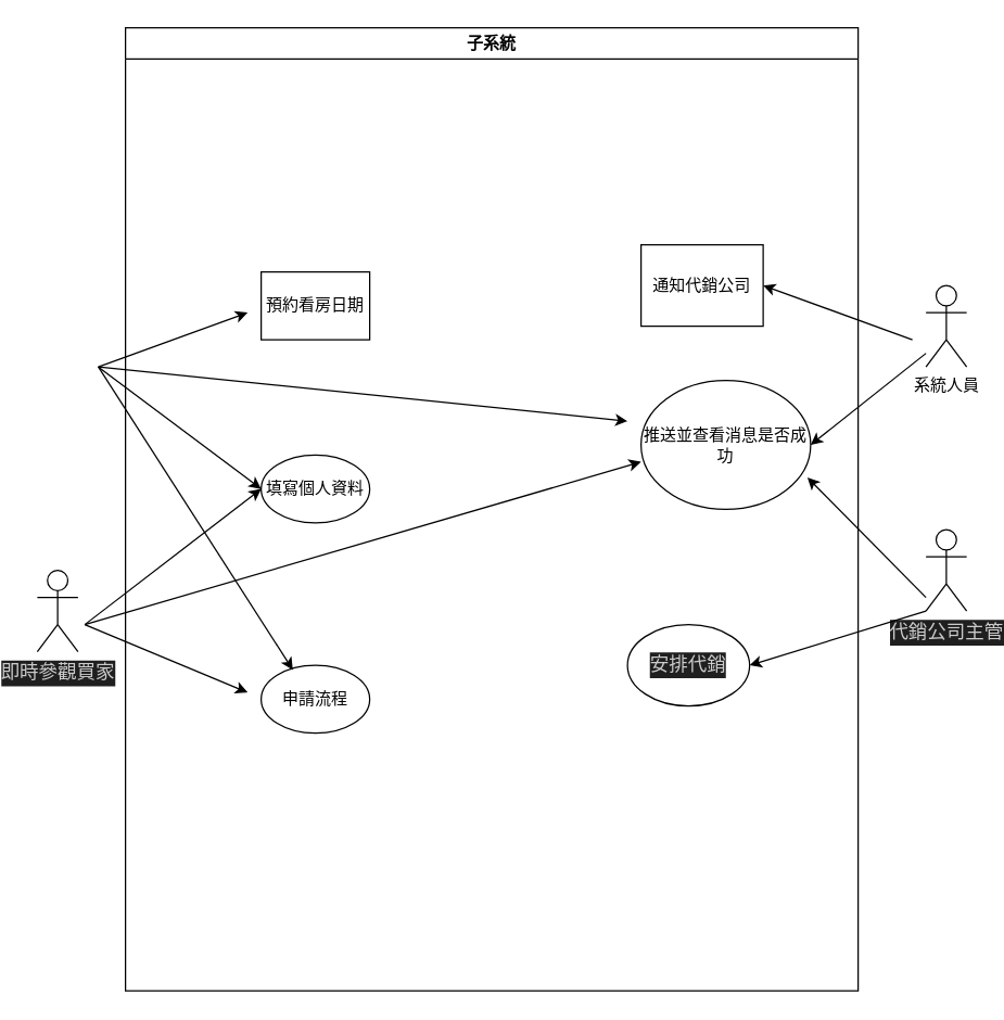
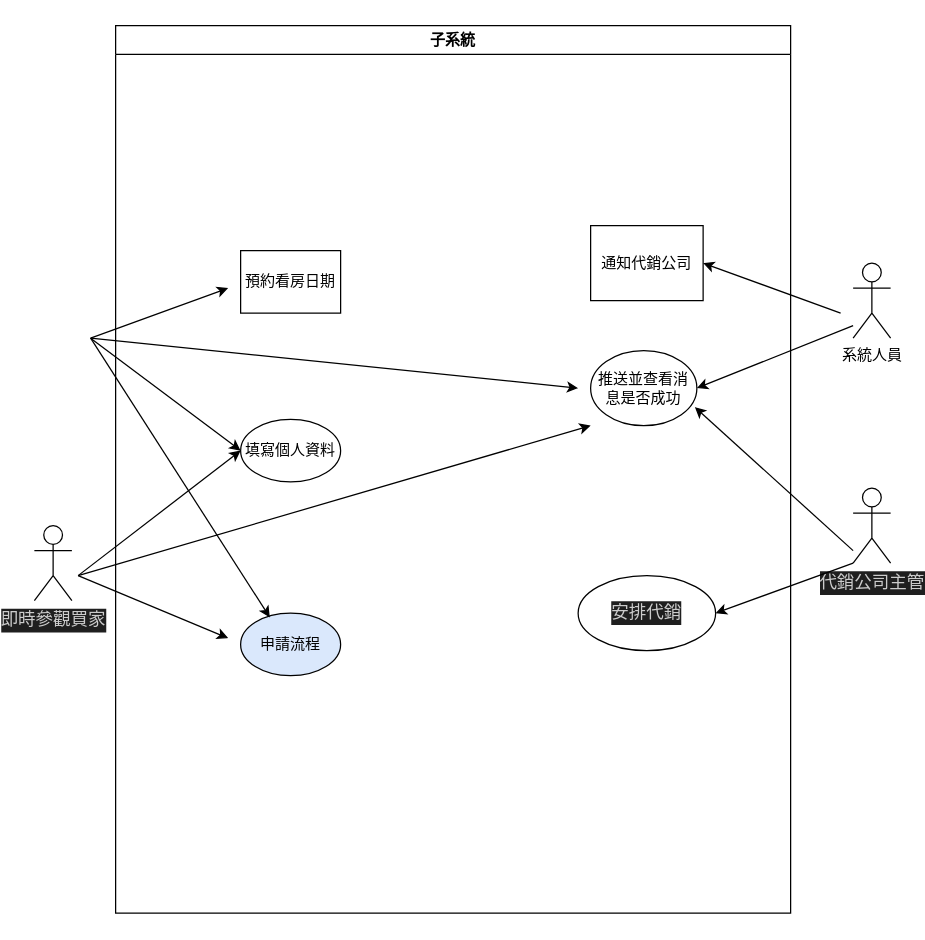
- <mxCell id="8" value="推送並查看消息是否成功" style="ellipse;whiteSpace=wrap;html=1;" parent="1" vertex="1"><mxGeometry x="465" y="280" width="125" height="95" as="geometry" /></mxCell>
+ <mxCell id="8" value="推送並查看消息是否成功" style="ellipse;whiteSpace=wrap;html=1;" parent="1" vertex="1"><mxGeometry x="465" y="280" width="85" height="60" as="geometry" /></mxCell>
- <mxCell id="11" value="&lt;div style=&quot;color: rgb(204, 204, 204); background-color: rgb(31, 31, 31); font-family: Consolas, &amp;quot;Courier New&amp;quot;, monospace; font-size: 14px; line-height: 19px;&quot;&gt;安排代銷&lt;/div&gt;" style="ellipse;whiteSpace=wrap;html=1;" parent="9" vertex="1"><mxGeometry x="370" y="440" width="90" height="60" as="geometry" /></mxCell>
+ <mxCell id="11" value="&lt;div style=&quot;color: rgb(204, 204, 204); background-color: rgb(31, 31, 31); font-family: Consolas, &amp;quot;Courier New&amp;quot;, monospace; font-size: 14px; line-height: 19px;&quot;&gt;安排代銷&lt;/div&gt;" style="ellipse;whiteSpace=wrap;html=1;" parent="9" vertex="1"><mxGeometry x="370" y="440" width="110" height="60" as="geometry" /></mxCell>
- <mxCell id="6" value="申請流程" style="ellipse;whiteSpace=wrap;html=1;" parent="1" vertex="1"><mxGeometry x="185" y="490" width="80" height="50" as="geometry" /></mxCell>
+ <mxCell id="6" value="申請流程" style="ellipse;whiteSpace=wrap;html=1;fillColor=#dae8fc;" parent="1" vertex="1"><mxGeometry x="185" y="490" width="80" height="50" as="geometry" /></mxCell>
